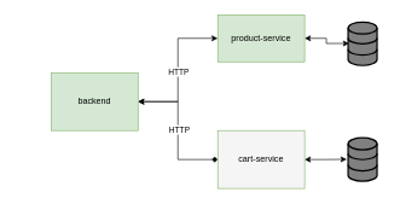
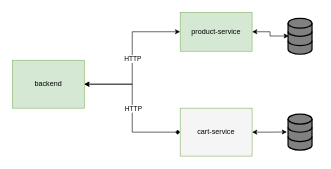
- <mxCell id="6" value="backend" style="rounded=0;whiteSpace=wrap;html=1;fillColor=#d5e8d4;strokeColor=#82b366;" vertex="1" parent="1"><mxGeometry x="70" y="100" width="120" height="80" as="geometry" /></mxCell>
+ <mxCell id="6" value="backend" style="rounded=0;whiteSpace=wrap;html=1;fillColor=#d5e8d4;strokeColor=#82b366;" vertex="1" parent="1"><mxGeometry y="100" width="120" height="80" as="geometry" x="20" /></mxCell>
